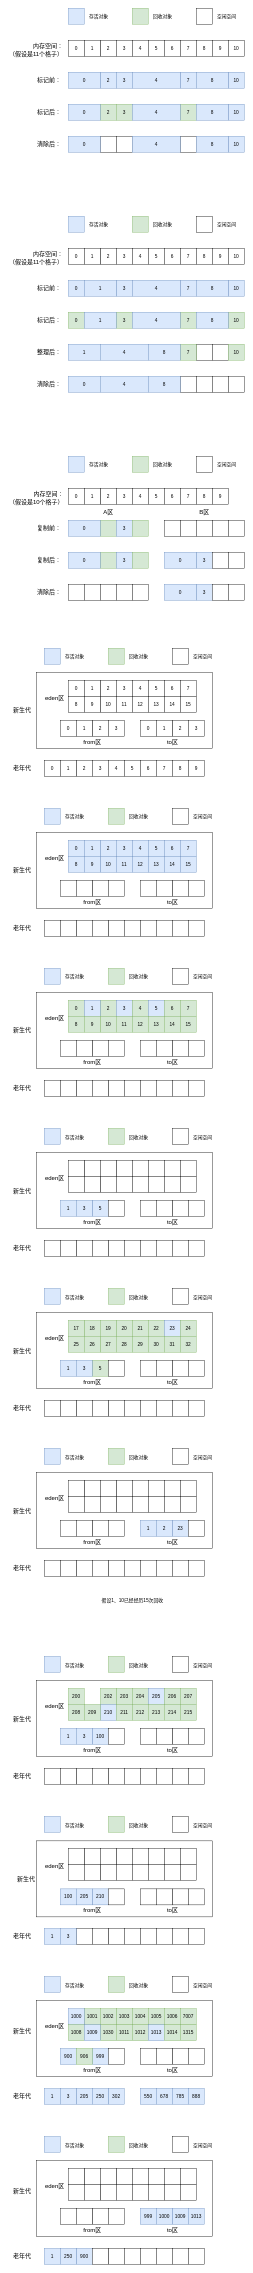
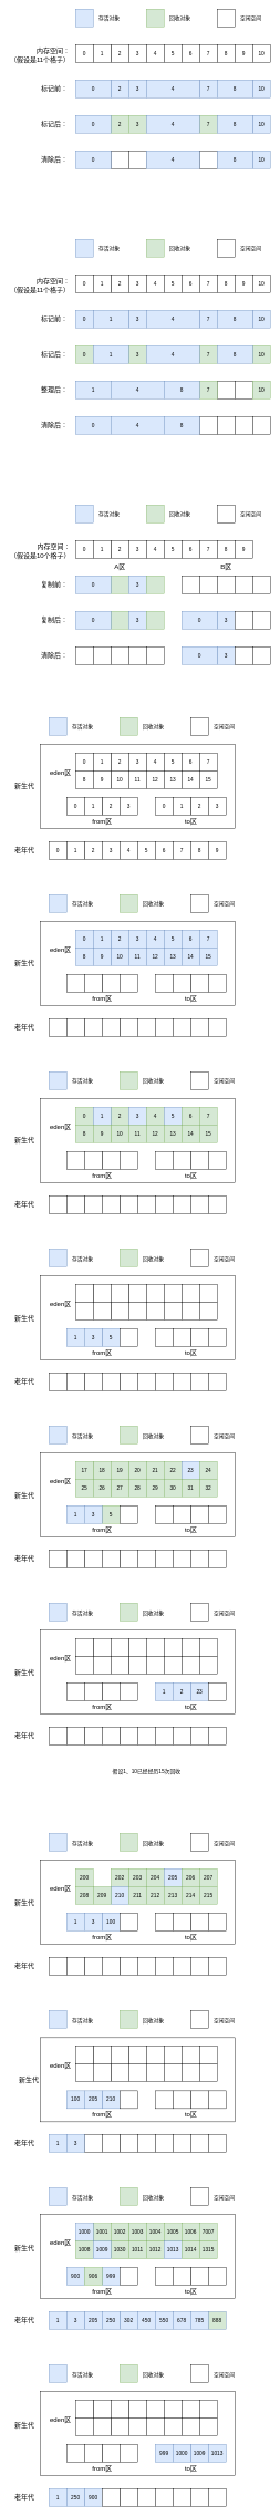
+ <mxCell id="292" value="450" style="whiteSpace=wrap;html=1;aspect=fixed;fillColor=#dae8fc;strokeColor=#6c8ebf;" parent="1" vertex="1"><mxGeometry x="310" y="5220" width="40" height="40" as="geometry" /></mxCell>
- <mxCell id="296" value="888" style="whiteSpace=wrap;html=1;aspect=fixed;fillColor=#dae8fc;strokeColor=#6c8ebf;" parent="1" vertex="1"><mxGeometry x="470" y="5220" width="40" height="40" as="geometry" /></mxCell>
+ <mxCell id="296" value="888" style="whiteSpace=wrap;html=1;aspect=fixed;fillColor=#d5e8d4;strokeColor=#6c8ebf;" parent="1" vertex="1"><mxGeometry x="470" y="5220" width="40" height="40" as="geometry" /></mxCell>
